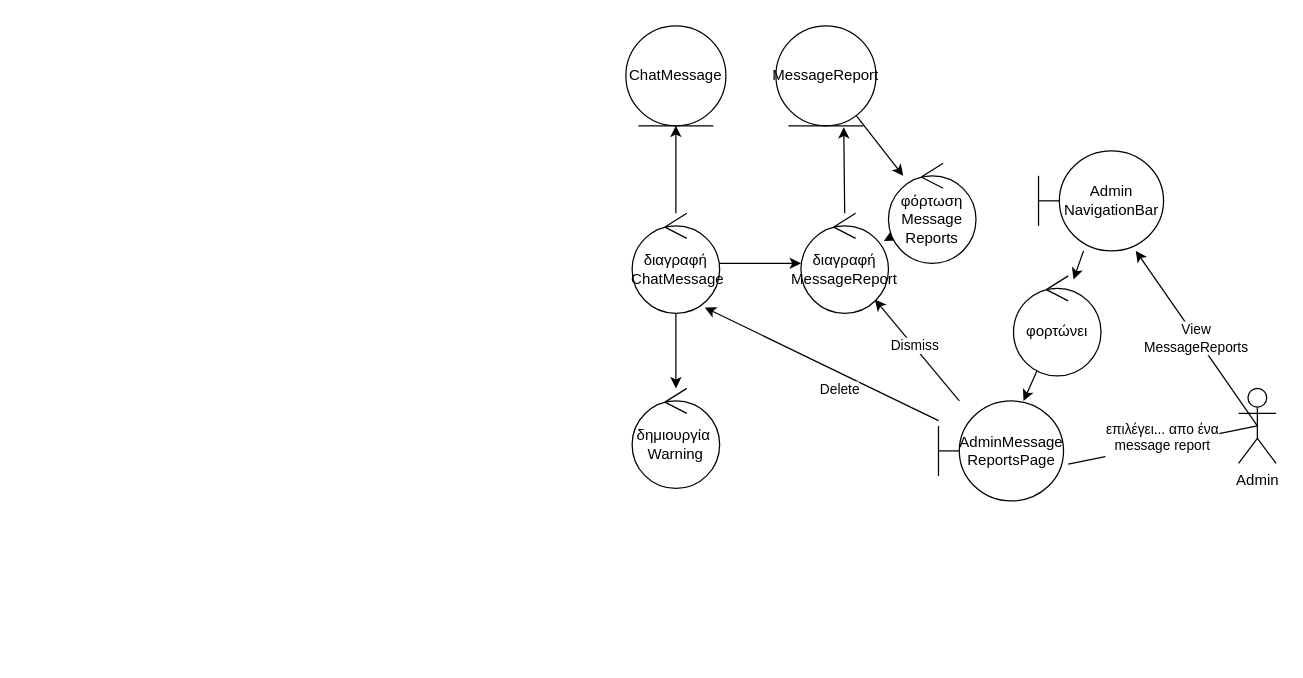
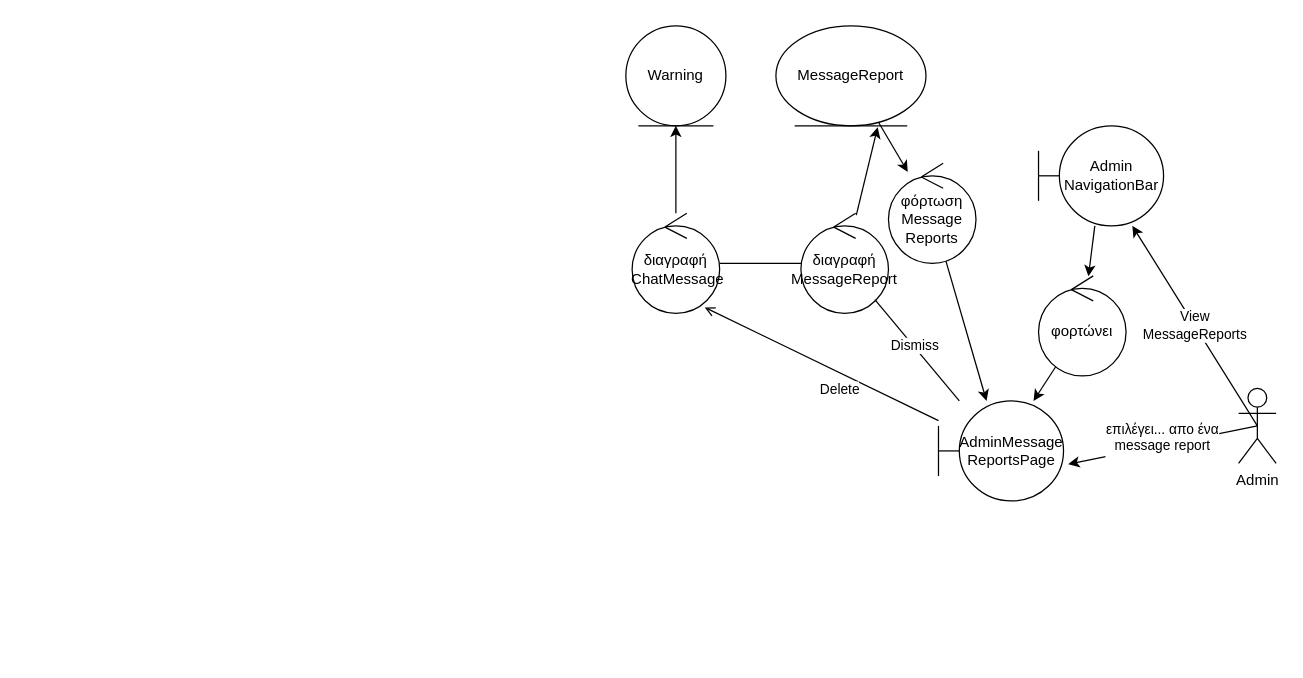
- <mxCell id="5" value="ChatMessage" style="ellipse;shape=umlEntity;whiteSpace=wrap;html=1;" parent="1" vertex="1"><mxGeometry x="500" y="20" width="80" height="80" as="geometry" /></mxCell>
+ <mxCell id="5" value="Warning" style="ellipse;shape=umlEntity;whiteSpace=wrap;html=1;" parent="1" vertex="1"><mxGeometry x="500" y="20" width="80" height="80" as="geometry" /></mxCell>
- <mxCell id="4" value="MessageReport" style="ellipse;shape=umlEntity;whiteSpace=wrap;html=1;" parent="1" vertex="1"><mxGeometry x="620" y="20" width="80" height="80" as="geometry" /></mxCell>
+ <mxCell id="4" value="MessageReport" style="ellipse;shape=umlEntity;whiteSpace=wrap;html=1;" parent="1" vertex="1"><mxGeometry x="620" y="20" width="120" height="80" as="geometry" /></mxCell>
- <mxCell id="25" value="Admin&lt;div&gt;NavigationBar&lt;/div&gt;" style="shape=umlBoundary;whiteSpace=wrap;html=1;" vertex="1" parent="1"><mxGeometry x="830" y="120" width="100" height="80" as="geometry" /></mxCell>
+ <mxCell id="25" value="Admin&lt;div&gt;NavigationBar&lt;/div&gt;" style="shape=umlBoundary;whiteSpace=wrap;html=1;" vertex="1" parent="1"><mxGeometry x="830" y="100" width="100" height="80" as="geometry" /></mxCell>
- <mxCell id="12" value="" style="edgeStyle=none;rounded=0;orthogonalLoop=1;jettySize=auto;html=1;" parent="1" source="13" target="20" edge="1"><mxGeometry relative="1" as="geometry" /></mxCell>
+ <mxCell id="12" value="" style="edgeStyle=none;rounded=0;orthogonalLoop=1;jettySize=auto;html=1;" parent="1" source="13" target="9" edge="1"><mxGeometry relative="1" as="geometry" /></mxCell>
- <mxCell id="15" value="" style="edgeStyle=none;rounded=0;orthogonalLoop=1;jettySize=auto;html=1;" edge="1" parent="1" source="16" target="20"><mxGeometry relative="1" as="geometry" /></mxCell>
+ <mxCell id="15" value="" style="edgeStyle=none;rounded=0;orthogonalLoop=1;jettySize=auto;html=1;endArrow=none;" edge="1" parent="1" source="16" target="20"><mxGeometry relative="1" as="geometry" /></mxCell>
- <mxCell id="21" value="" style="edgeStyle=none;rounded=0;orthogonalLoop=1;jettySize=auto;html=1;" parent="1" source="9" target="20" edge="1"><mxGeometry relative="1" as="geometry"><mxPoint x="667.791" y="310.127" as="sourcePoint" /></mxGeometry></mxCell>
+ <mxCell id="21" value="" style="edgeStyle=none;rounded=0;orthogonalLoop=1;jettySize=auto;html=1;endArrow=none;" parent="1" source="9" target="20" edge="1"><mxGeometry relative="1" as="geometry"><mxPoint x="667.791" y="310.127" as="sourcePoint" /></mxGeometry></mxCell>
- <mxCell id="17" style="edgeStyle=none;rounded=0;orthogonalLoop=1;jettySize=auto;html=1;entryX=0.83;entryY=0.941;entryDx=0;entryDy=0;entryPerimeter=0;" parent="1" source="9" target="16" edge="1"><mxGeometry relative="1" as="geometry"><mxPoint x="638.421" y="323.975" as="sourcePoint" /></mxGeometry></mxCell>
+ <mxCell id="17" style="edgeStyle=none;rounded=0;orthogonalLoop=1;jettySize=auto;html=1;entryX=0.83;entryY=0.941;entryDx=0;entryDy=0;entryPerimeter=0;endArrow=open;" parent="1" source="9" target="16" edge="1"><mxGeometry relative="1" as="geometry"><mxPoint x="638.421" y="323.975" as="sourcePoint" /></mxGeometry></mxCell>
- <mxCell id="27" value="φορτώνει" style="ellipse;shape=umlControl;whiteSpace=wrap;html=1;" vertex="1" parent="1"><mxGeometry x="810" y="220" width="70" height="80" as="geometry" /></mxCell>
+ <mxCell id="27" value="φορτώνει" style="ellipse;shape=umlControl;whiteSpace=wrap;html=1;" vertex="1" parent="1"><mxGeometry x="830" y="220" width="70" height="80" as="geometry" /></mxCell>
- <mxCell id="19" style="edgeStyle=none;rounded=0;orthogonalLoop=1;jettySize=auto;html=1;" edge="1" parent="1" source="16" target="28"><mxGeometry relative="1" as="geometry" /></mxCell>
- <mxCell id="28" value="δημιουργία&amp;nbsp;&lt;div&gt;Warning&lt;/div&gt;" style="ellipse;shape=umlControl;whiteSpace=wrap;html=1;" vertex="1" parent="1"><mxGeometry x="505" y="310" width="70" height="80" as="geometry" /></mxCell>
- <mxCell id="10" style="edgeStyle=none;rounded=0;orthogonalLoop=1;jettySize=auto;html=1;exitX=0.5;exitY=0.5;exitDx=0;exitDy=0;exitPerimeter=0;entryX=1.038;entryY=0.632;entryDx=0;entryDy=0;entryPerimeter=0;endArrow=none;" parent="1" source="8" target="9" edge="1"><mxGeometry relative="1" as="geometry" /></mxCell>
+ <mxCell id="10" style="edgeStyle=none;rounded=0;orthogonalLoop=1;jettySize=auto;html=1;exitX=0.5;exitY=0.5;exitDx=0;exitDy=0;exitPerimeter=0;entryX=1.038;entryY=0.632;entryDx=0;entryDy=0;entryPerimeter=0;" parent="1" source="8" target="9" edge="1"><mxGeometry relative="1" as="geometry" /></mxCell>
